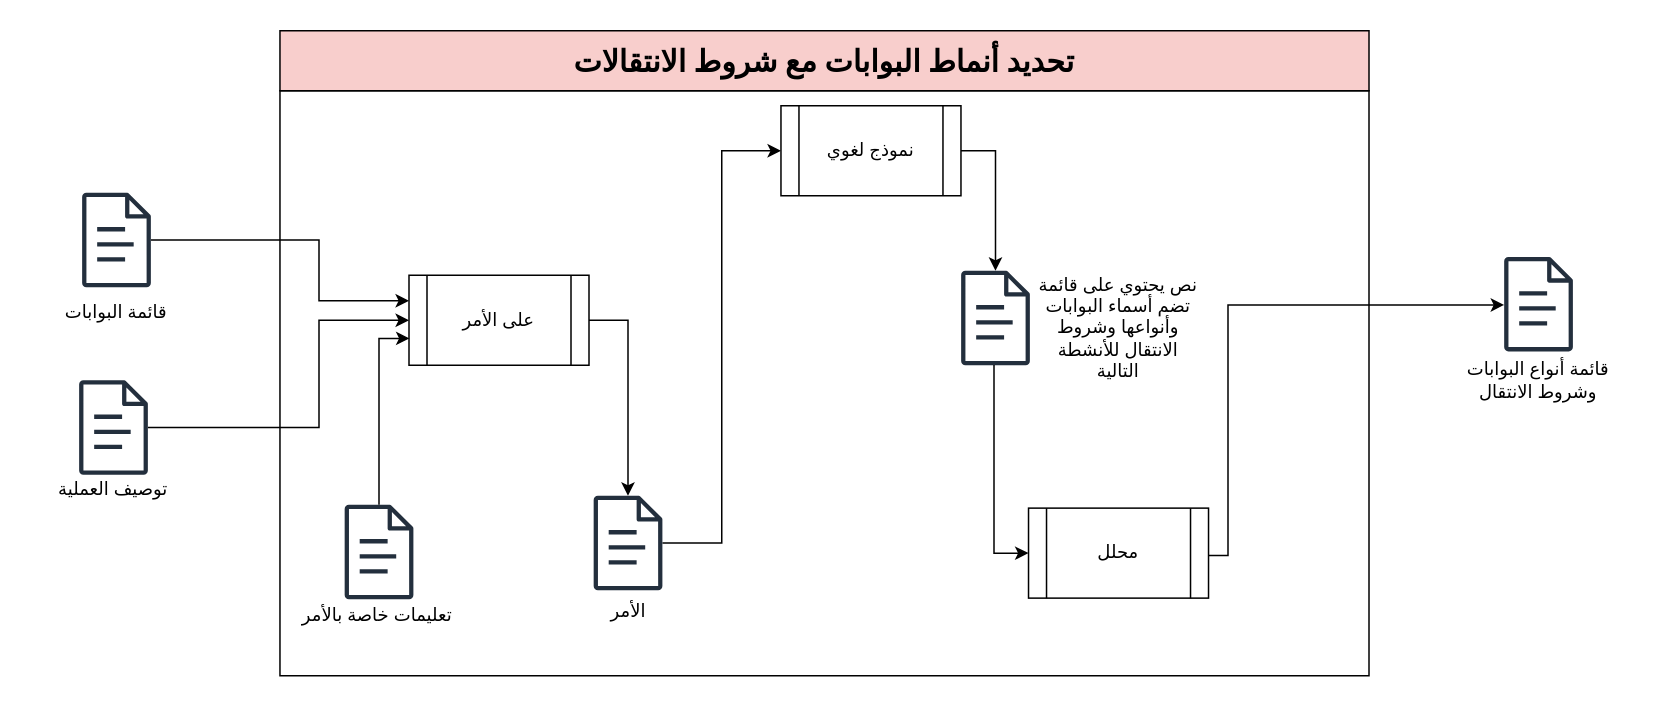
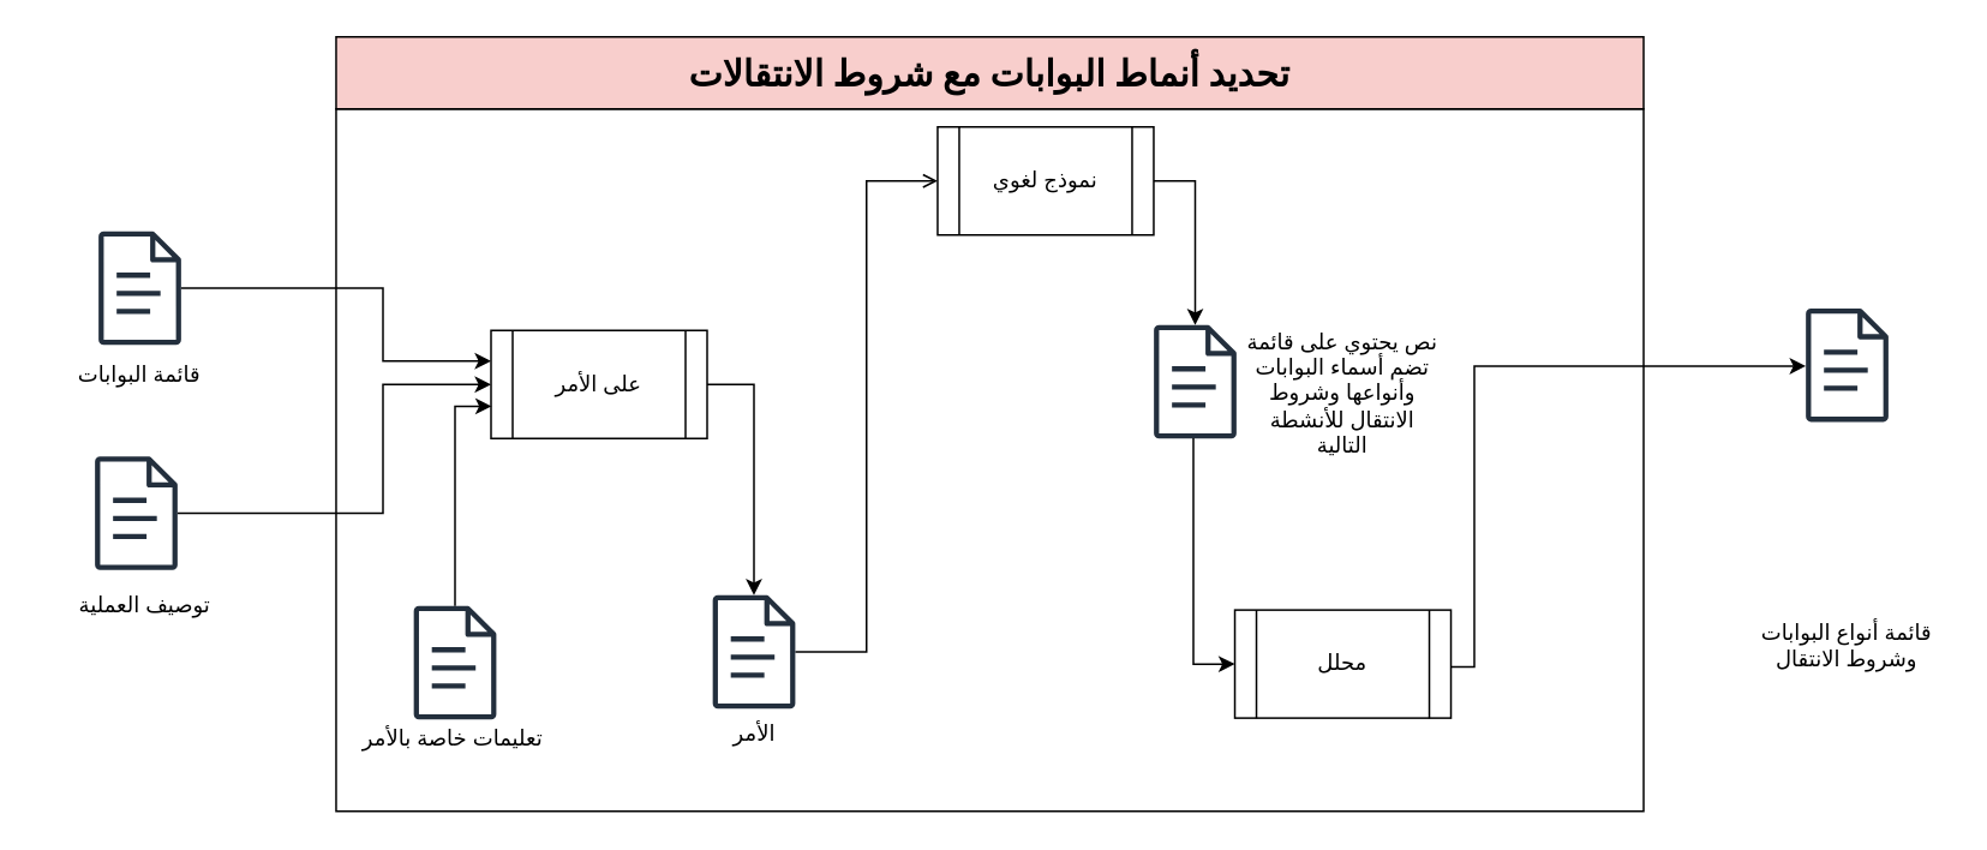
- <mxCell id="14" style="edgeStyle=orthogonalEdgeStyle;rounded=0;orthogonalLoop=1;jettySize=auto;html=1;entryX=0;entryY=0.5;entryDx=0;entryDy=0;" parent="1" source="15" target="18" edge="1"><mxGeometry relative="1" as="geometry" /></mxCell>
+ <mxCell id="14" style="edgeStyle=orthogonalEdgeStyle;rounded=0;orthogonalLoop=1;jettySize=auto;html=1;entryX=0;entryY=0.5;entryDx=0;entryDy=0;endArrow=open;" parent="1" source="15" target="18" edge="1"><mxGeometry relative="1" as="geometry" /></mxCell>
- <mxCell id="24" value="قائمة أنواع البوابات وشروط الانتقال" style="text;html=1;align=center;verticalAlign=middle;whiteSpace=wrap;rounded=0;" parent="1" vertex="1"><mxGeometry x="970.02" y="243" width="110" height="20" as="geometry" /></mxCell>
+ <mxCell id="24" value="قائمة أنواع البوابات وشروط الانتقال" style="text;html=1;align=center;verticalAlign=middle;whiteSpace=wrap;rounded=0;" parent="1" vertex="1"><mxGeometry x="970.02" y="348" width="110" height="20" as="geometry" /></mxCell>
- <mxCell id="9" value="توصيف العملية" style="text;html=1;align=center;verticalAlign=middle;whiteSpace=wrap;rounded=0;" parent="1" vertex="1"><mxGeometry x="20" y="316" width="110" height="20" as="geometry" /></mxCell>
+ <mxCell id="9" value="توصيف العملية" style="text;html=1;align=center;verticalAlign=middle;whiteSpace=wrap;rounded=0;" parent="1" vertex="1"><mxGeometry x="25" y="326" width="110" height="20" as="geometry" /></mxCell>
